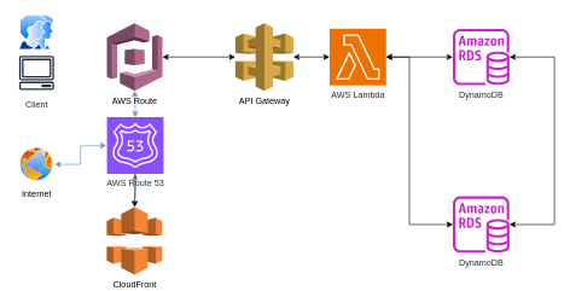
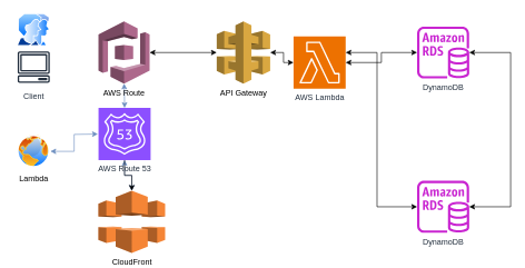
- <mxCell id="20" value="AWS Lambda" style="sketch=0;points=[[0,0,0],[0.25,0,0],[0.5,0,0],[0.75,0,0],[1,0,0],[0,1,0],[0.25,1,0],[0.5,1,0],[0.75,1,0],[1,1,0],[0,0.25,0],[0,0.5,0],[0,0.75,0],[1,0.25,0],[1,0.5,0],[1,0.75,0]];outlineConnect=0;fontColor=#232F3E;fillColor=#ED7100;strokeColor=#ffffff;dashed=0;verticalLabelPosition=bottom;verticalAlign=top;align=center;html=1;fontSize=12;fontStyle=0;aspect=fixed;shape=mxgraph.aws4.resourceIcon;resIcon=mxgraph.aws4.lambda;" vertex="1" parent="1"><mxGeometry x="454" y="39" width="78" height="78" as="geometry" /></mxCell>
+ <mxCell id="20" value="AWS Lambda" style="sketch=0;points=[[0,0,0],[0.25,0,0],[0.5,0,0],[0.75,0,0],[1,0,0],[0,1,0],[0.25,1,0],[0.5,1,0],[0.75,1,0],[1,1,0],[0,0.25,0],[0,0.5,0],[0,0.75,0],[1,0.25,0],[1,0.5,0],[1,0.75,0]];outlineConnect=0;fontColor=#232F3E;fillColor=#ED7100;strokeColor=#ffffff;dashed=0;verticalLabelPosition=bottom;verticalAlign=top;align=center;html=1;fontSize=12;fontStyle=0;aspect=fixed;shape=mxgraph.aws4.resourceIcon;resIcon=mxgraph.aws4.lambda;" vertex="1" parent="1"><mxGeometry x="439" y="54" width="78" height="78" as="geometry" /></mxCell>
- <mxCell id="5" value="&lt;div style=&quot;font-size: 12px;&quot;&gt;Internet&lt;/div&gt;" style="image;aspect=fixed;perimeter=ellipsePerimeter;html=1;align=center;shadow=0;dashed=0;spacingTop=3;image=img/lib/active_directory/internet_globe.svg;fontFamily=Helvetica;fontSize=12;fontColor=default;labelBackgroundColor=default;" vertex="1" parent="1"><mxGeometry x="25" y="201" width="50" height="50" as="geometry" /></mxCell>
+ <mxCell id="5" value="&lt;div style=&quot;font-size: 12px;&quot;&gt;Lambda&lt;/div&gt;" style="image;aspect=fixed;perimeter=ellipsePerimeter;html=1;align=center;shadow=0;dashed=0;spacingTop=3;image=img/lib/active_directory/internet_globe.svg;fontFamily=Helvetica;fontSize=12;fontColor=default;labelBackgroundColor=default;" vertex="1" parent="1"><mxGeometry x="25" y="201" width="50" height="50" as="geometry" /></mxCell>
- <mxCell id="3" value="CloudFront" style="outlineConnect=0;dashed=0;verticalLabelPosition=bottom;verticalAlign=top;align=center;html=1;shape=mxgraph.aws3.cloudfront;fillColor=#F58536;gradientColor=none;fontSize=12;" vertex="1" parent="1"><mxGeometry x="146.75" y="285" width="76.5" height="93" as="geometry" /></mxCell>
+ <mxCell id="3" value="CloudFront" style="outlineConnect=0;dashed=0;verticalLabelPosition=bottom;verticalAlign=top;align=center;html=1;shape=mxgraph.aws3.cloudfront;fillColor=#F58536;gradientColor=none;fontSize=12;" vertex="1" parent="1"><mxGeometry x="146.75" y="285" width="100" height="93" as="geometry" /></mxCell>
